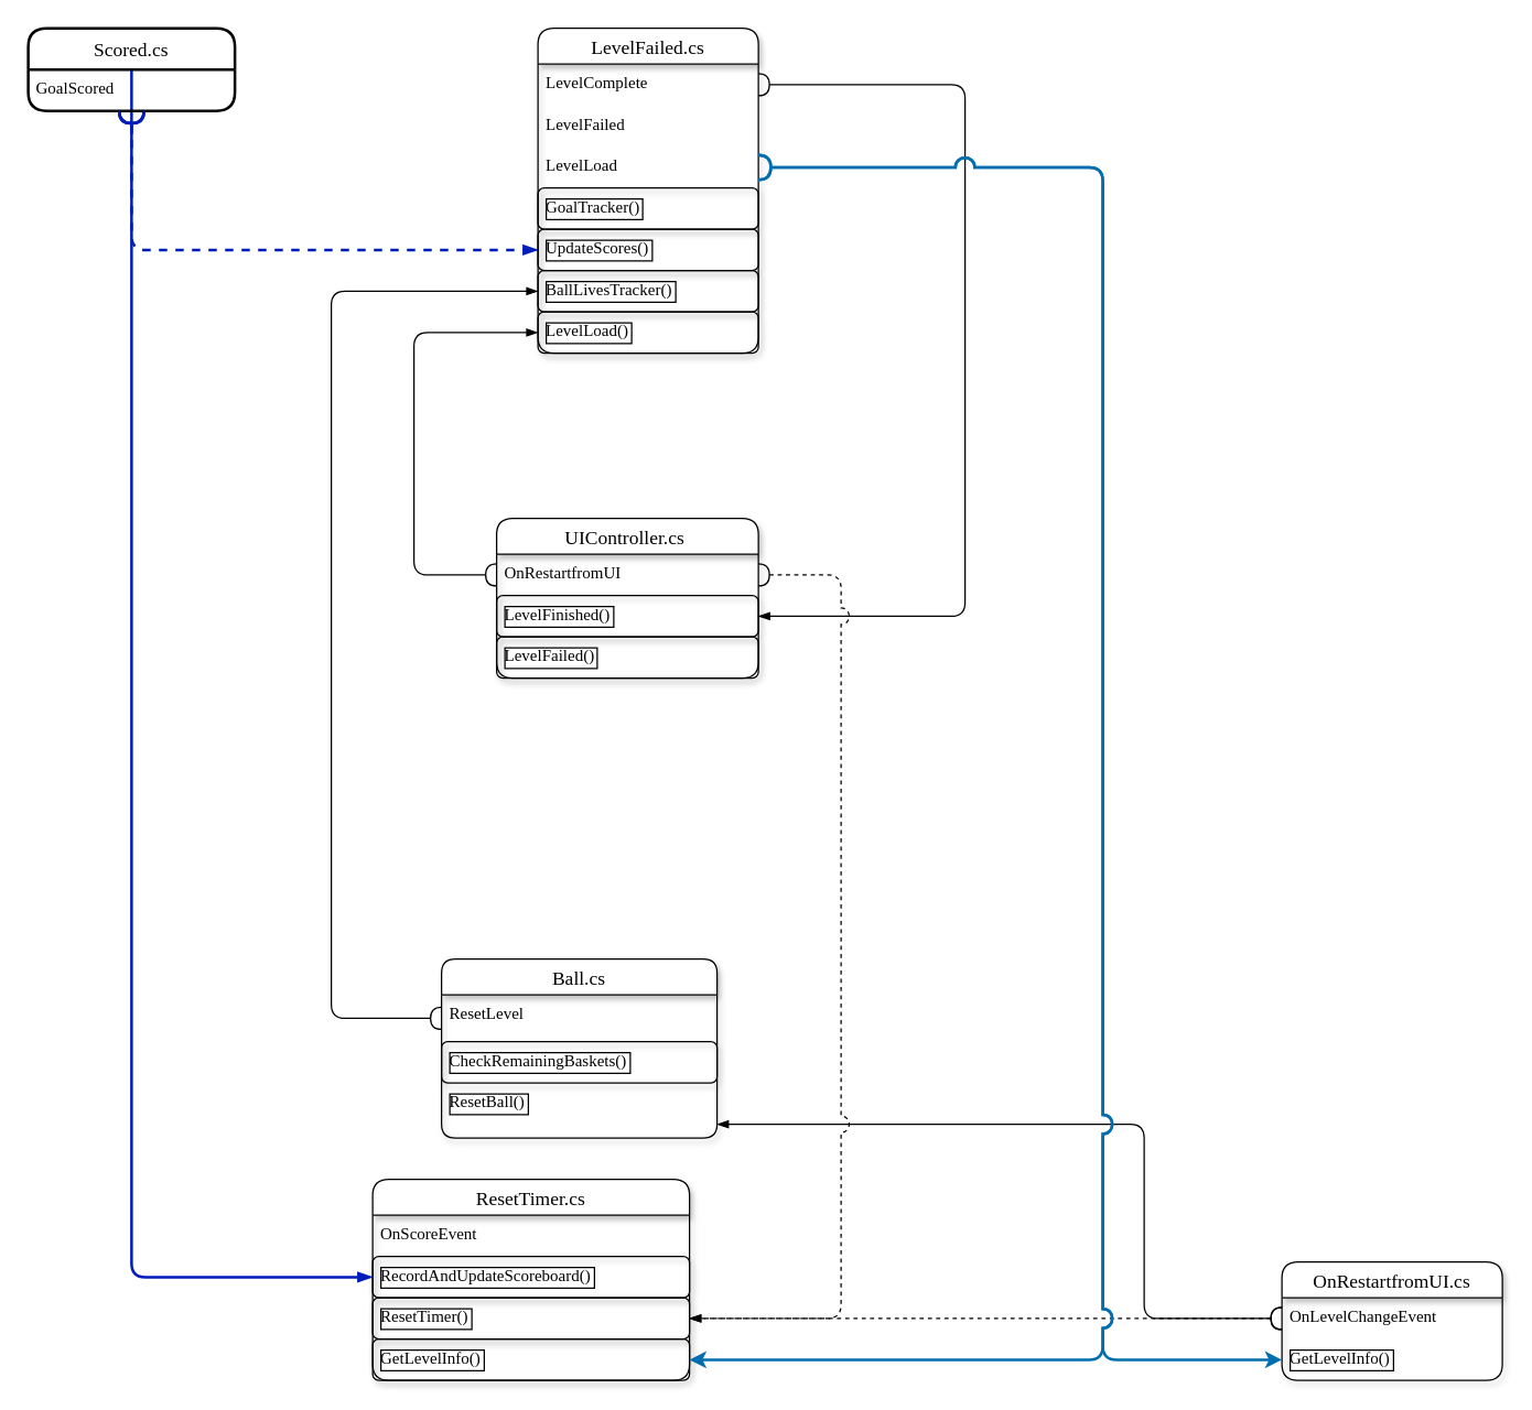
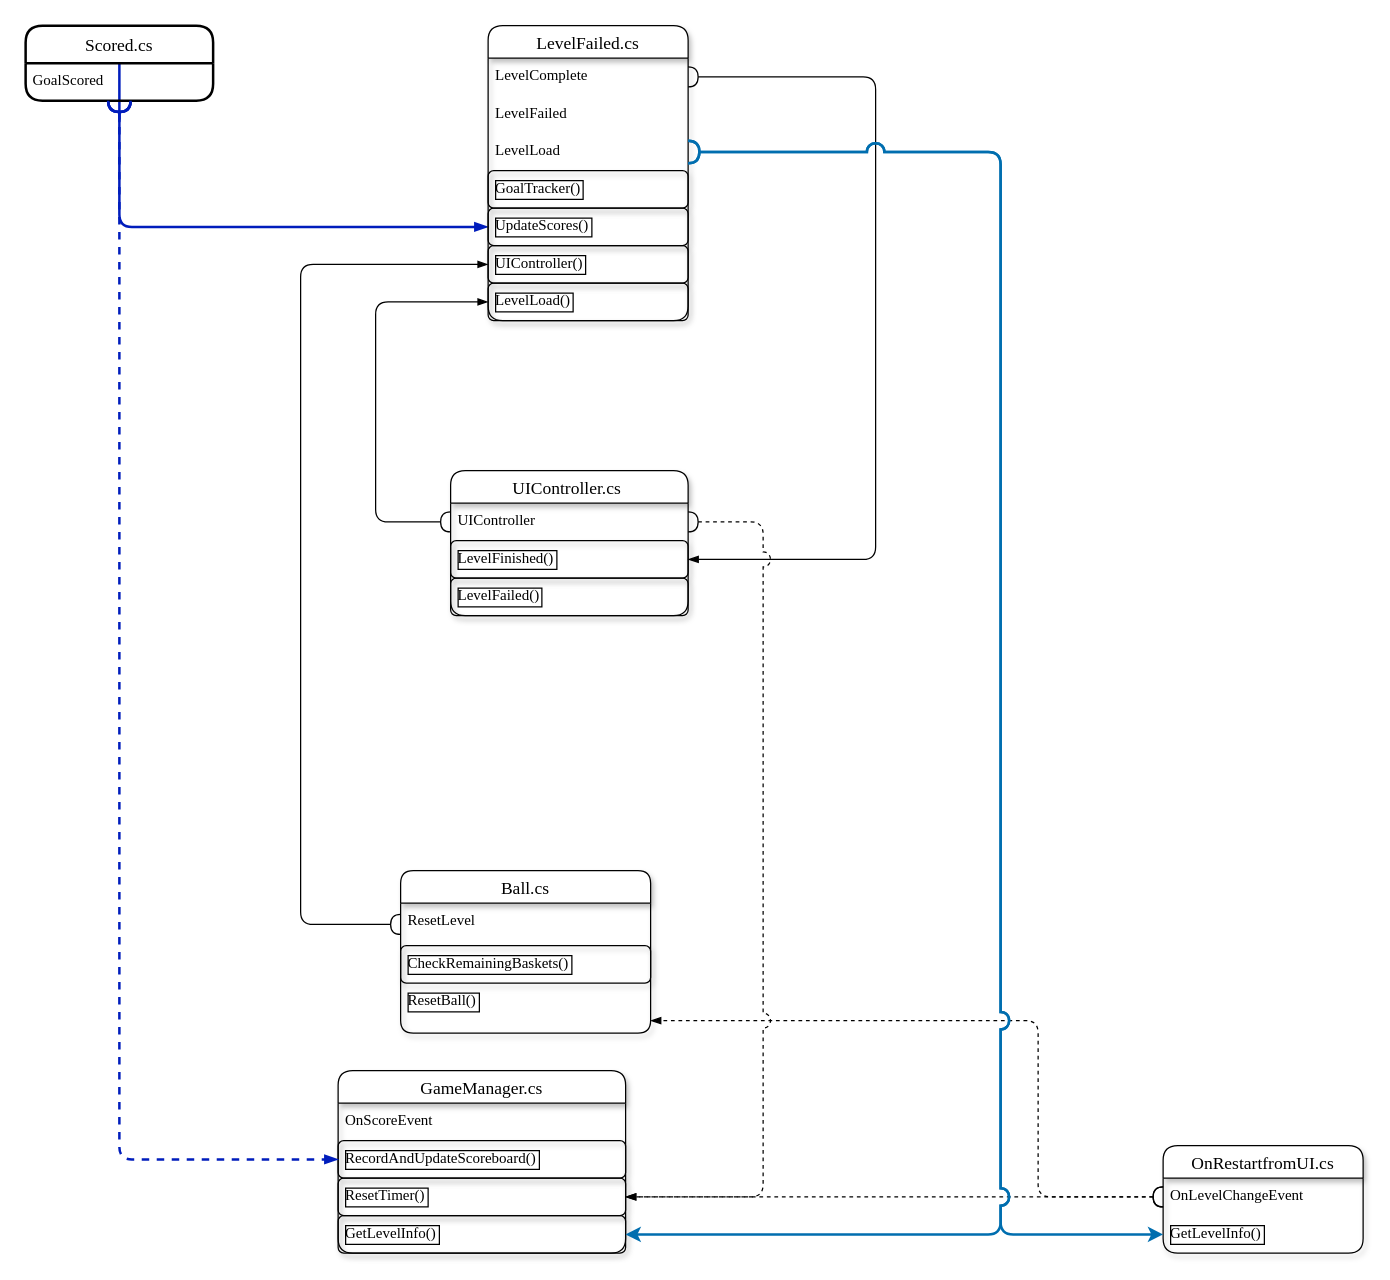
- <mxCell id="3" style="edgeStyle=orthogonalEdgeStyle;orthogonalLoop=1;jettySize=auto;html=1;entryX=0;entryY=0.5;entryDx=0;entryDy=0;startArrow=halfCircle;startFill=0;endArrow=blockThin;endFill=1;swimlaneLine=1;jumpStyle=arc;rounded=1;jumpSize=12;fillColor=#0050ef;strokeColor=#001DBC;strokeWidth=2;dashed=1;" parent="1" source="4" target="11" edge="1"><mxGeometry relative="1" as="geometry" /></mxCell>
+ <mxCell id="3" style="edgeStyle=orthogonalEdgeStyle;orthogonalLoop=1;jettySize=auto;html=1;entryX=0;entryY=0.5;entryDx=0;entryDy=0;startArrow=halfCircle;startFill=0;endArrow=blockThin;endFill=1;swimlaneLine=1;jumpStyle=arc;rounded=1;jumpSize=12;fillColor=#0050ef;strokeColor=#001DBC;strokeWidth=2;" parent="1" source="4" target="11" edge="1"><mxGeometry relative="1" as="geometry" /></mxCell>
- <mxCell id="12" value="BallLivesTracker()" style="text;strokeColor=default;fillColor=none;spacingLeft=4;spacingRight=4;overflow=hidden;rotatable=0;points=[[0,0.5],[1,0.5]];portConstraint=eastwest;fontSize=12;rounded=1;glass=0;shadow=1;swimlaneFillColor=none;fontFamily=Fira Code;fontSource=https%3A%2F%2Ffonts.googleapis.com%2Fcss%3Ffamily%3DFira%2BCode;labelBorderColor=default;swimlaneLine=1;" parent="6" vertex="1"><mxGeometry y="176" width="160" height="30" as="geometry" /></mxCell>
+ <mxCell id="12" value="UIController()" style="text;strokeColor=default;fillColor=none;spacingLeft=4;spacingRight=4;overflow=hidden;rotatable=0;points=[[0,0.5],[1,0.5]];portConstraint=eastwest;fontSize=12;rounded=1;glass=0;shadow=1;swimlaneFillColor=none;fontFamily=Fira Code;fontSource=https%3A%2F%2Ffonts.googleapis.com%2Fcss%3Ffamily%3DFira%2BCode;labelBorderColor=default;swimlaneLine=1;" parent="6" vertex="1"><mxGeometry y="176" width="160" height="30" as="geometry" /></mxCell>
- <mxCell id="23" value="OnRestartfromUI" style="text;strokeColor=none;fillColor=none;spacingLeft=4;spacingRight=4;overflow=hidden;rotatable=0;points=[[0,0.5],[1,0.5]];portConstraint=eastwest;fontSize=12;rounded=1;glass=0;shadow=1;swimlaneFillColor=none;fontFamily=Fira Code;fontSource=https%3A%2F%2Ffonts.googleapis.com%2Fcss%3Ffamily%3DFira%2BCode;swimlaneLine=1;" parent="22" vertex="1"><mxGeometry y="26" width="190" height="30" as="geometry" /></mxCell>
+ <mxCell id="23" value="UIController" style="text;strokeColor=none;fillColor=none;spacingLeft=4;spacingRight=4;overflow=hidden;rotatable=0;points=[[0,0.5],[1,0.5]];portConstraint=eastwest;fontSize=12;rounded=1;glass=0;shadow=1;swimlaneFillColor=none;fontFamily=Fira Code;fontSource=https%3A%2F%2Ffonts.googleapis.com%2Fcss%3Ffamily%3DFira%2BCode;swimlaneLine=1;" parent="22" vertex="1"><mxGeometry y="26" width="190" height="30" as="geometry" /></mxCell>
- <mxCell id="30" style="edgeStyle=orthogonalEdgeStyle;orthogonalLoop=1;jettySize=auto;html=1;endArrow=blockThin;endFill=1;startArrow=halfCircle;startFill=0;swimlaneLine=1;jumpStyle=arc;rounded=1;jumpSize=12;fillColor=#0050ef;strokeColor=#001DBC;strokeWidth=2;" parent="1" source="5" target="19" edge="1"><mxGeometry relative="1" as="geometry" /></mxCell>
+ <mxCell id="30" style="edgeStyle=orthogonalEdgeStyle;orthogonalLoop=1;jettySize=auto;html=1;endArrow=blockThin;endFill=1;startArrow=halfCircle;startFill=0;swimlaneLine=1;jumpStyle=arc;rounded=1;jumpSize=12;fillColor=#0050ef;strokeColor=#001DBC;strokeWidth=2;dashed=1;" parent="1" source="5" target="19" edge="1"><mxGeometry relative="1" as="geometry" /></mxCell>
- <mxCell id="31" style="edgeStyle=orthogonalEdgeStyle;orthogonalLoop=1;jettySize=auto;html=1;startArrow=halfCircle;startFill=0;endArrow=blockThin;endFill=1;jumpStyle=arc;rounded=1;jumpSize=12;" parent="1" source="15" target="29" edge="1"><mxGeometry relative="1" as="geometry"><Array as="points"><mxPoint x="830" y="957" /><mxPoint x="830" y="816" /></Array></mxGeometry></mxCell>
+ <mxCell id="31" style="edgeStyle=orthogonalEdgeStyle;orthogonalLoop=1;jettySize=auto;html=1;startArrow=halfCircle;startFill=0;endArrow=blockThin;endFill=1;jumpStyle=arc;rounded=1;jumpSize=12;dashed=1;" parent="1" source="15" target="29" edge="1"><mxGeometry relative="1" as="geometry"><Array as="points"><mxPoint x="830" y="957" /><mxPoint x="830" y="816" /></Array></mxGeometry></mxCell>
- <mxCell id="17" value="ResetTimer.cs" style="swimlane;fontStyle=0;childLayout=stackLayout;horizontal=1;startSize=26;horizontalStack=0;resizeParent=1;resizeParentMax=0;resizeLast=0;collapsible=1;marginBottom=0;align=center;fontSize=14;rounded=1;glass=0;shadow=1;swimlaneFillColor=none;fontFamily=Fira Code;fontSource=https%3A%2F%2Ffonts.googleapis.com%2Fcss%3Ffamily%3DFira%2BCode;swimlaneLine=1;" parent="1" vertex="1"><mxGeometry x="270" y="856" width="230" height="146" as="geometry" /></mxCell>
+ <mxCell id="17" value="GameManager.cs" style="swimlane;fontStyle=0;childLayout=stackLayout;horizontal=1;startSize=26;horizontalStack=0;resizeParent=1;resizeParentMax=0;resizeLast=0;collapsible=1;marginBottom=0;align=center;fontSize=14;rounded=1;glass=0;shadow=1;swimlaneFillColor=none;fontFamily=Fira Code;fontSource=https%3A%2F%2Ffonts.googleapis.com%2Fcss%3Ffamily%3DFira%2BCode;swimlaneLine=1;" parent="1" vertex="1"><mxGeometry x="270" y="856" width="230" height="146" as="geometry" /></mxCell>
